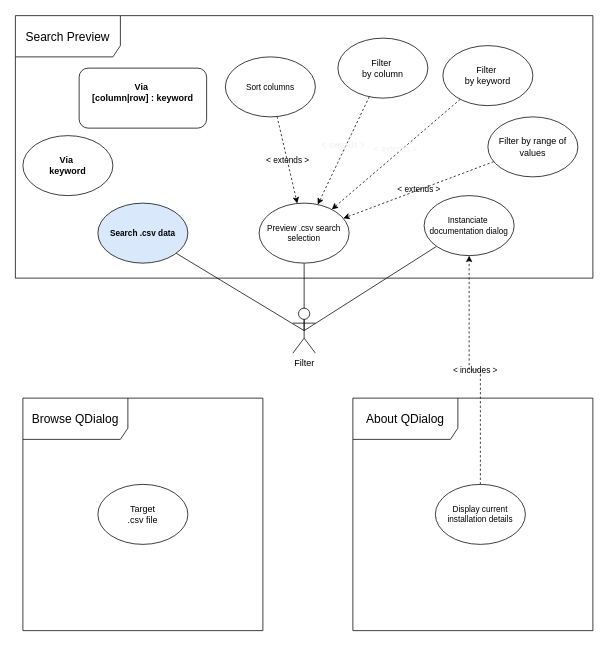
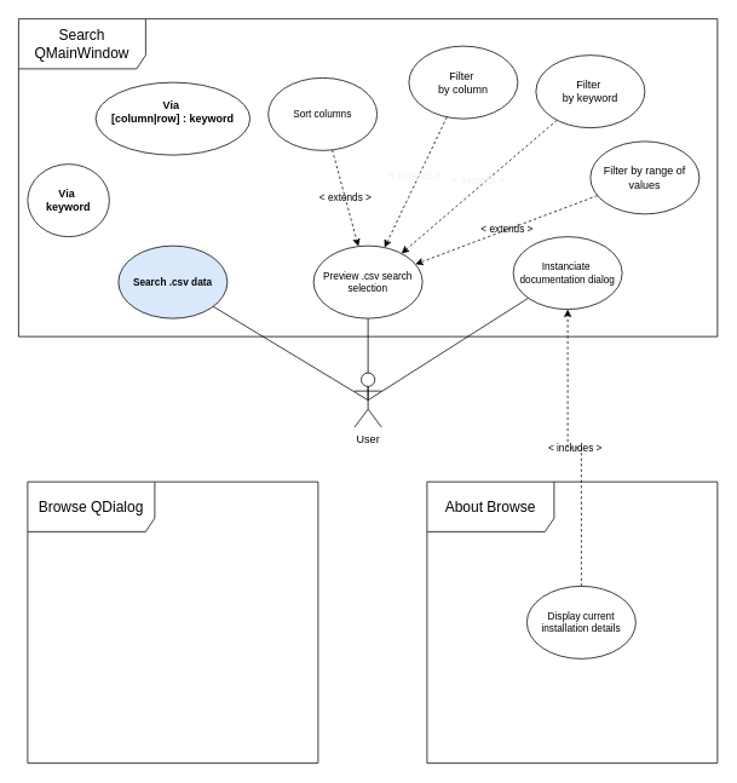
- <mxCell id="14" value="Search Preview" style="shape=umlFrame;whiteSpace=wrap;html=1;pointerEvents=0;width=140;height=55;labelBackgroundColor=none;fontSize=16;" parent="1" vertex="1"><mxGeometry x="20" y="20" width="770" height="350" as="geometry" /></mxCell>
+ <mxCell id="14" value="Search QMainWindow" style="shape=umlFrame;whiteSpace=wrap;html=1;pointerEvents=0;width=140;height=55;labelBackgroundColor=none;fontSize=16;" parent="1" vertex="1"><mxGeometry x="20" y="20" width="770" height="350" as="geometry" /></mxCell>
- <mxCell id="23" value="Sort columns" style="ellipse;whiteSpace=wrap;html=1;strokeColor=default;align=center;verticalAlign=middle;fontFamily=Helvetica;fontSize=11;fontColor=default;labelBackgroundColor=none;fillColor=default;" parent="1" vertex="1"><mxGeometry x="300" y="75" width="120" height="80" as="geometry" /></mxCell>
+ <mxCell id="23" value="Sort columns" style="ellipse;whiteSpace=wrap;html=1;strokeColor=default;align=center;verticalAlign=middle;fontFamily=Helvetica;fontSize=11;fontColor=default;labelBackgroundColor=none;fillColor=default;" parent="1" vertex="1"><mxGeometry x="295" y="85" width="120" height="80" as="geometry" /></mxCell>
- <mxCell id="17" value="&lt;span style=&quot;font-size: 12px;&quot;&gt;Via&amp;nbsp;&lt;/span&gt;&lt;div&gt;&lt;span style=&quot;font-size: 12px;&quot;&gt;[&lt;/span&gt;&lt;span style=&quot;font-size: 12px;&quot;&gt;column|row] : keyword&lt;/span&gt;&lt;/div&gt;&lt;div&gt;&lt;span style=&quot;font-size: 12px;&quot;&gt;&lt;br&gt;&lt;/span&gt;&lt;/div&gt;" style="whiteSpace=wrap;html=1;fontFamily=Helvetica;fontSize=11;fontColor=default;labelBackgroundColor=none;fontStyle=1;rounded=1;" parent="1" vertex="1"><mxGeometry x="105" y="90" width="170" height="80" as="geometry" /></mxCell>
+ <mxCell id="17" value="&lt;span style=&quot;font-size: 12px;&quot;&gt;Via&amp;nbsp;&lt;/span&gt;&lt;div&gt;&lt;span style=&quot;font-size: 12px;&quot;&gt;[&lt;/span&gt;&lt;span style=&quot;font-size: 12px;&quot;&gt;column|row] : keyword&lt;/span&gt;&lt;/div&gt;&lt;div&gt;&lt;span style=&quot;font-size: 12px;&quot;&gt;&lt;br&gt;&lt;/span&gt;&lt;/div&gt;" style="ellipse;whiteSpace=wrap;html=1;fontFamily=Helvetica;fontSize=11;fontColor=default;labelBackgroundColor=none;fontStyle=1" parent="1" vertex="1"><mxGeometry x="105" y="90" width="170" height="80" as="geometry" /></mxCell>
- <mxCell id="16" value="&lt;span style=&quot;font-size: 12px;&quot;&gt;Via&amp;nbsp;&lt;/span&gt;&lt;div&gt;&lt;span style=&quot;font-size: 12px;&quot;&gt;keyword&lt;/span&gt;&lt;/div&gt;" style="ellipse;whiteSpace=wrap;html=1;fontFamily=Helvetica;fontSize=11;fontColor=default;labelBackgroundColor=none;fontStyle=1" parent="1" vertex="1"><mxGeometry x="30" y="180" width="120" height="80" as="geometry" /></mxCell>
+ <mxCell id="16" value="&lt;span style=&quot;font-size: 12px;&quot;&gt;Via&amp;nbsp;&lt;/span&gt;&lt;div&gt;&lt;span style=&quot;font-size: 12px;&quot;&gt;keyword&lt;/span&gt;&lt;/div&gt;" style="ellipse;whiteSpace=wrap;html=1;fontFamily=Helvetica;fontSize=11;fontColor=default;labelBackgroundColor=none;fontStyle=1" parent="1" vertex="1"><mxGeometry x="30" y="180" width="90" height="80" as="geometry" /></mxCell>
- <mxCell id="4" value="Filter" style="shape=umlActor;verticalLabelPosition=bottom;verticalAlign=top;html=1;outlineConnect=0;labelBackgroundColor=none;" parent="1" vertex="1"><mxGeometry x="390" y="410" width="30" height="60" as="geometry" /></mxCell>
+ <mxCell id="4" value="User" style="shape=umlActor;verticalLabelPosition=bottom;verticalAlign=top;html=1;outlineConnect=0;labelBackgroundColor=none;" parent="1" vertex="1"><mxGeometry x="390" y="410" width="30" height="60" as="geometry" /></mxCell>
- <mxCell id="24" value="About QDialog" style="shape=umlFrame;whiteSpace=wrap;html=1;pointerEvents=0;width=140;height=55;labelBackgroundColor=none;fontSize=16;" vertex="1" parent="1"><mxGeometry x="470" y="530" width="320" height="310" as="geometry" /></mxCell>
+ <mxCell id="24" value="About Browse" style="shape=umlFrame;whiteSpace=wrap;html=1;pointerEvents=0;width=140;height=55;labelBackgroundColor=none;fontSize=16;" vertex="1" parent="1"><mxGeometry x="470" y="530" width="320" height="310" as="geometry" /></mxCell>
- <mxCell id="6" value="&lt;span style=&quot;font-size: 12px;&quot;&gt;Target&lt;/span&gt;&lt;br&gt;&lt;div style=&quot;font-size: 12px;&quot;&gt;&lt;span style=&quot;&quot;&gt;.csv file&lt;/span&gt;&lt;/div&gt;" style="ellipse;whiteSpace=wrap;html=1;fontFamily=Helvetica;fontSize=11;fontColor=default;labelBackgroundColor=none;" parent="1" vertex="1"><mxGeometry x="130" y="645" width="120" height="80" as="geometry" /></mxCell>
